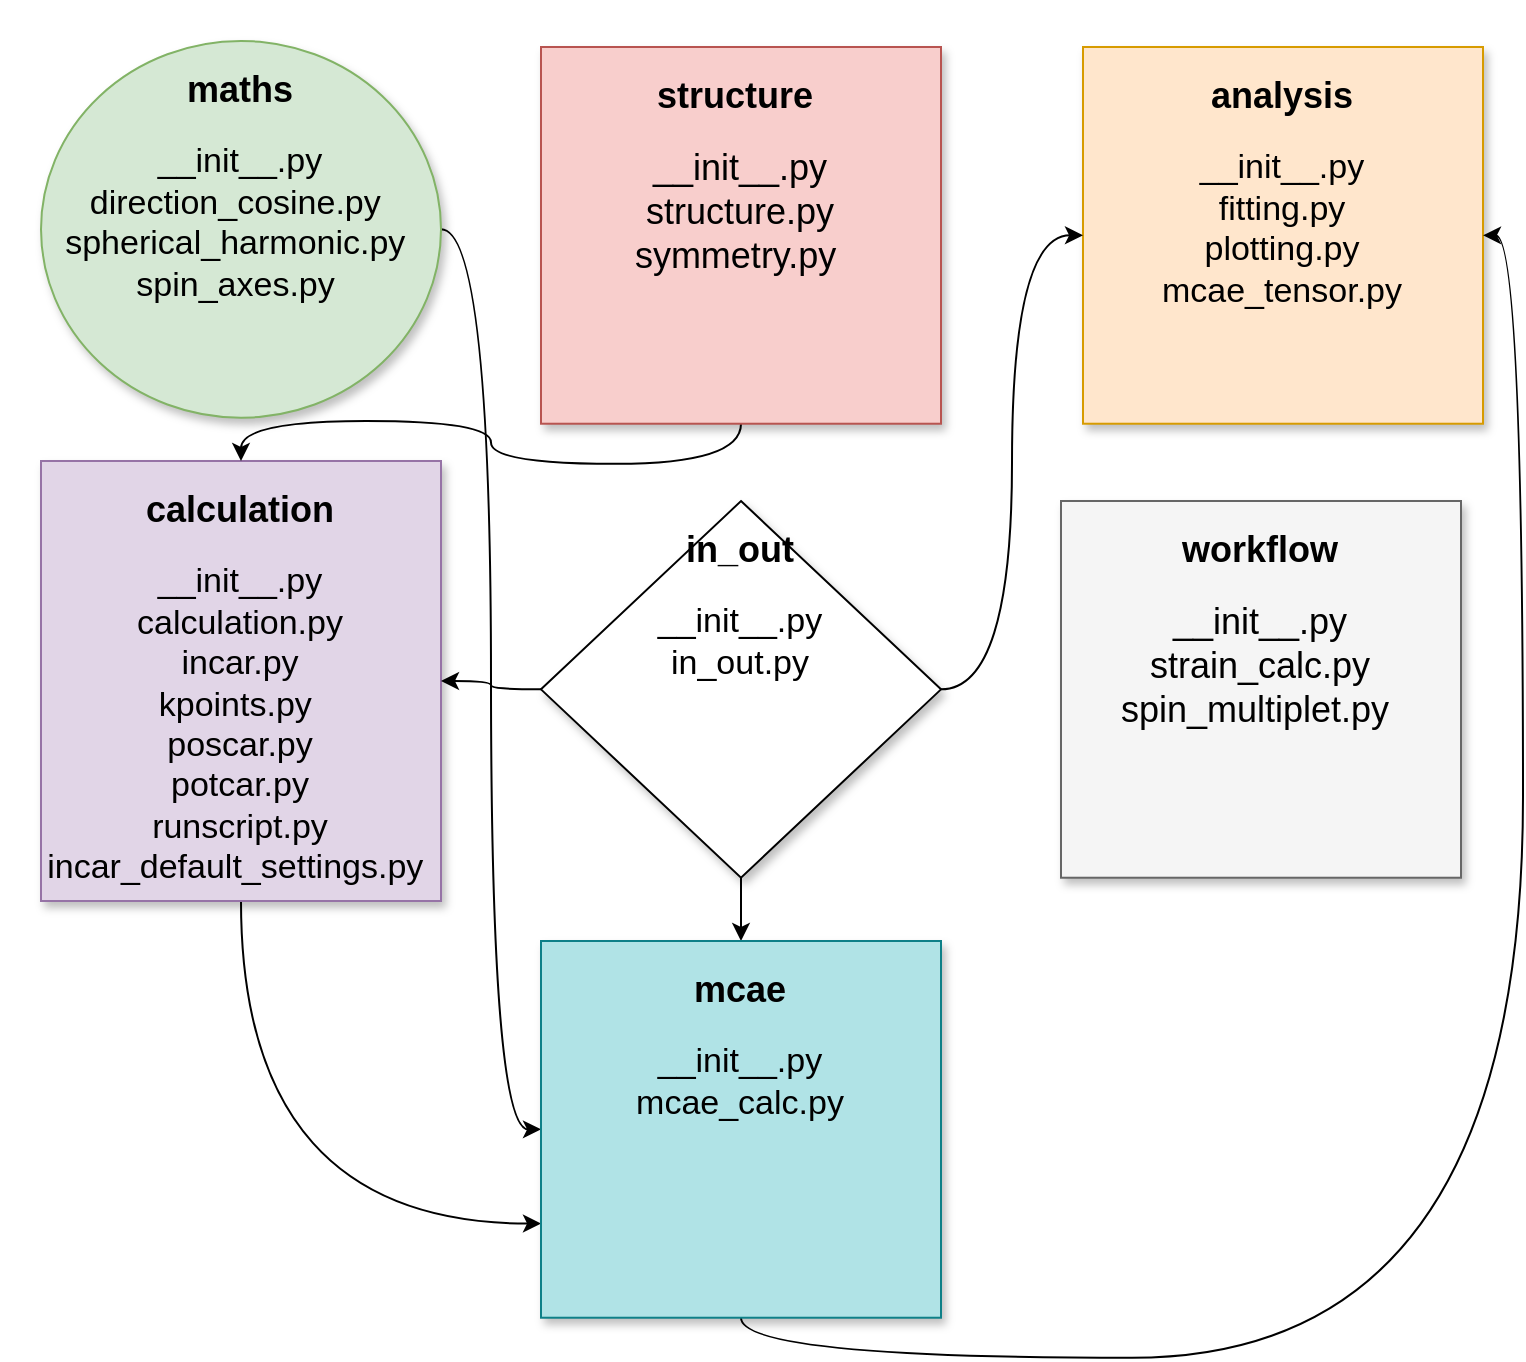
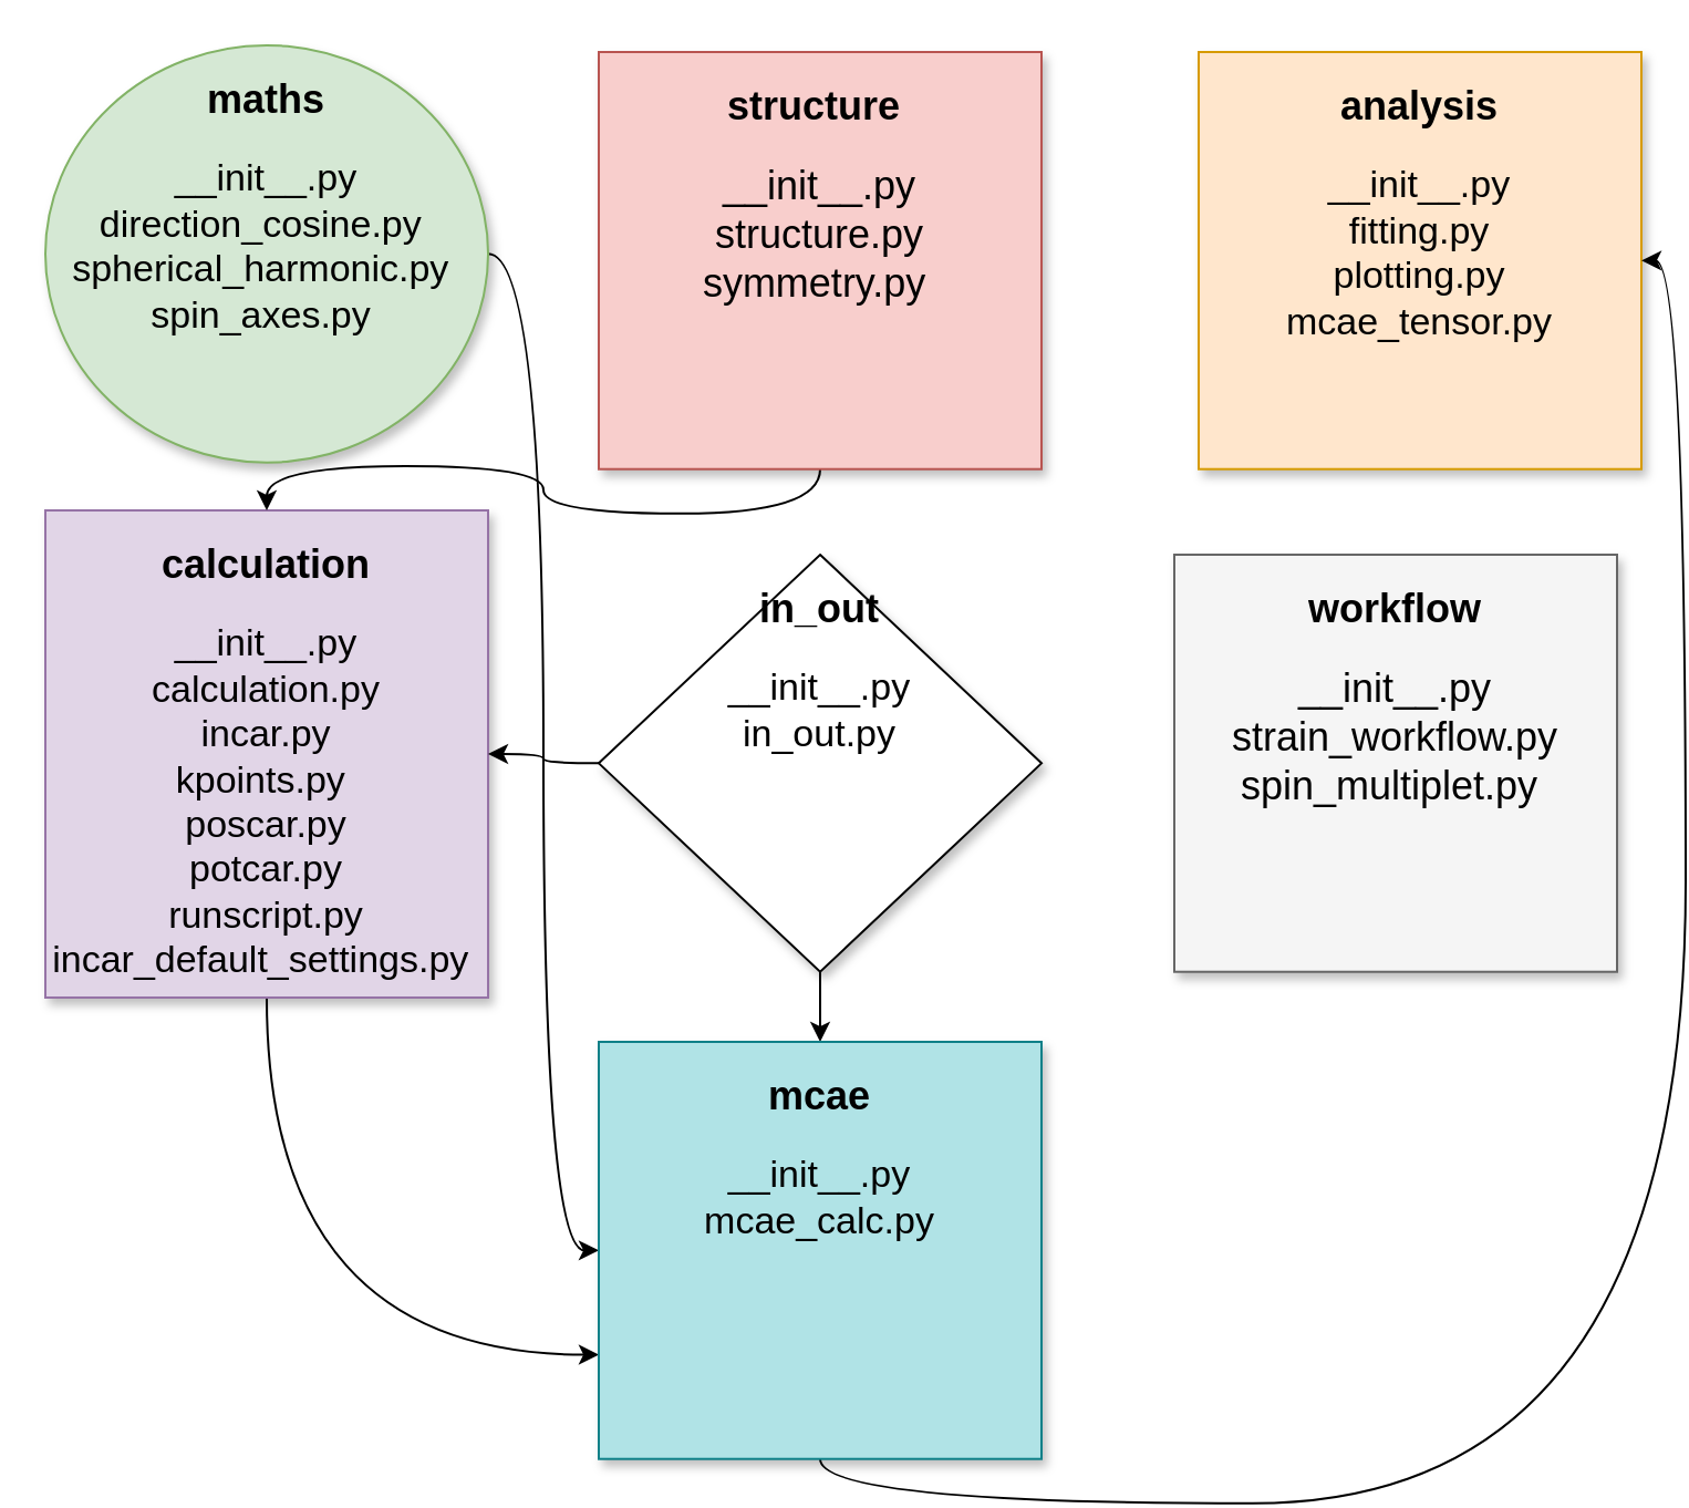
- <mxCell id="11" style="edgeStyle=orthogonalEdgeStyle;orthogonalLoop=1;jettySize=auto;html=1;exitX=1;exitY=0.5;exitDx=0;exitDy=0;entryX=0;entryY=0.5;entryDx=0;entryDy=0;curved=1;" parent="1" source="12" target="6" edge="1"><mxGeometry relative="1" as="geometry" /></mxCell>
- <mxCell id="13" value="&lt;h2&gt;&lt;font color=&quot;#000000&quot;&gt;workflow&lt;/font&gt;&lt;/h2&gt;&lt;div style=&quot;font-size: 18px&quot;&gt;&lt;font color=&quot;#000000&quot; style=&quot;font-size: 18px&quot;&gt;__init__.py&lt;/font&gt;&lt;/div&gt;&lt;div style=&quot;font-size: 18px&quot;&gt;&lt;font color=&quot;#000000&quot; style=&quot;font-size: 18px&quot;&gt;strain_calc.py&lt;/font&gt;&lt;/div&gt;&lt;div style=&quot;font-size: 18px&quot;&gt;&lt;font color=&quot;#000000&quot; style=&quot;font-size: 18px&quot;&gt;spin_multiplet.py&amp;nbsp;&lt;/font&gt;&lt;/div&gt;&lt;div style=&quot;font-size: 18px&quot;&gt;&lt;span style=&quot;font-size: 16px ; color: rgb(0 , 0 , 0)&quot;&gt;&amp;nbsp;&lt;/span&gt;&lt;br&gt;&lt;/div&gt;" style="verticalAlign=top;align=center;overflow=fill;fontSize=12;fontFamily=Helvetica;html=1;strokeColor=#666666;shadow=1;fillColor=#f5f5f5;fontColor=#333333;" parent="1" vertex="1"><mxGeometry x="530" y="250" width="200" height="188.36" as="geometry" /></mxCell>
+ <mxCell id="13" value="&lt;h2&gt;&lt;font color=&quot;#000000&quot;&gt;workflow&lt;/font&gt;&lt;/h2&gt;&lt;div style=&quot;font-size: 18px&quot;&gt;&lt;font color=&quot;#000000&quot; style=&quot;font-size: 18px&quot;&gt;__init__.py&lt;/font&gt;&lt;/div&gt;&lt;div style=&quot;font-size: 18px&quot;&gt;&lt;font color=&quot;#000000&quot; style=&quot;font-size: 18px&quot;&gt;strain_workflow.py&lt;/font&gt;&lt;/div&gt;&lt;div style=&quot;font-size: 18px&quot;&gt;&lt;font color=&quot;#000000&quot; style=&quot;font-size: 18px&quot;&gt;spin_multiplet.py&amp;nbsp;&lt;/font&gt;&lt;/div&gt;&lt;div style=&quot;font-size: 18px&quot;&gt;&lt;span style=&quot;font-size: 16px ; color: rgb(0 , 0 , 0)&quot;&gt;&amp;nbsp;&lt;/span&gt;&lt;br&gt;&lt;/div&gt;" style="verticalAlign=top;align=center;overflow=fill;fontSize=12;fontFamily=Helvetica;html=1;strokeColor=#666666;shadow=1;fillColor=#f5f5f5;fontColor=#333333;" parent="1" vertex="1"><mxGeometry x="530" y="250" width="200" height="188.36" as="geometry" /></mxCell>
